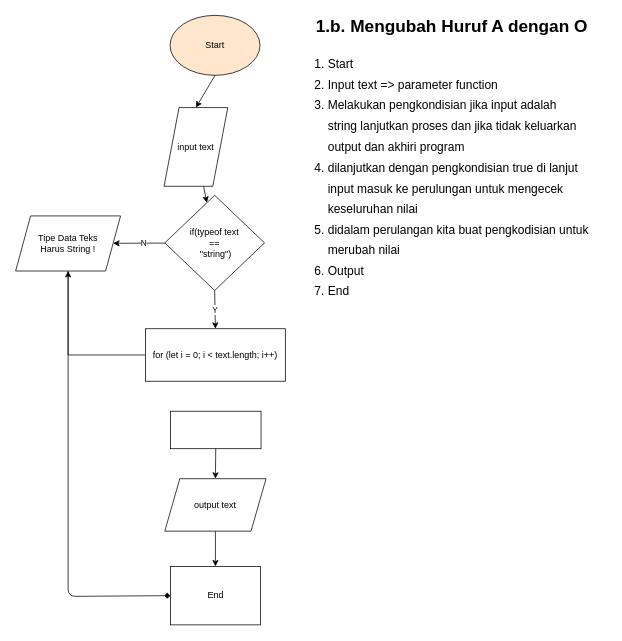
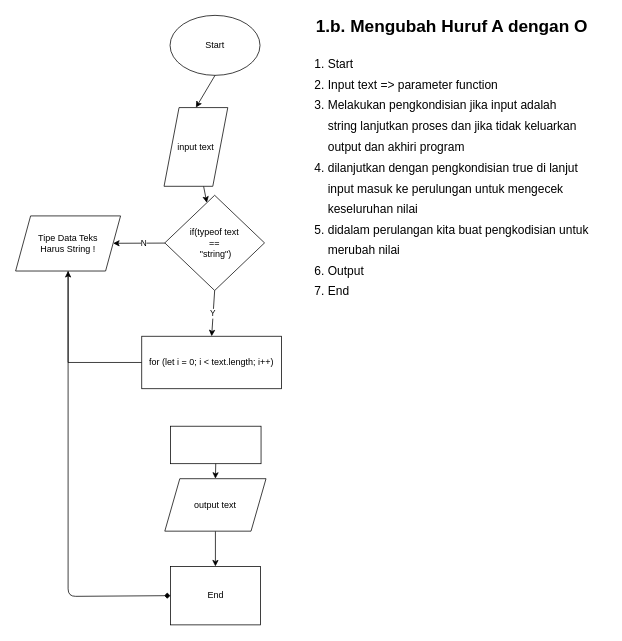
- <mxCell id="2" value="Start" style="ellipse;whiteSpace=wrap;html=1;fillColor=#ffe6cc;" parent="1" vertex="1"><mxGeometry x="226" y="20" width="120" height="80" as="geometry" /></mxCell>
+ <mxCell id="2" value="Start" style="ellipse;whiteSpace=wrap;html=1;" parent="1" vertex="1"><mxGeometry x="226" y="20" width="120" height="80" as="geometry" /></mxCell>
- <mxCell id="9" value="for (let i = 0; i &amp;lt; text.length; i++)" style="whiteSpace=wrap;html=1;" parent="1" vertex="1"><mxGeometry x="193.25" y="438" width="186.5" height="70" as="geometry" /></mxCell>
+ <mxCell id="9" value="for (let i = 0; i &amp;lt; text.length; i++)" style="whiteSpace=wrap;html=1;" parent="1" vertex="1"><mxGeometry x="188.25" y="448" width="186.5" height="70" as="geometry" /></mxCell>
- <mxCell id="16" value="&lt;span style=&quot;font-family: &amp;#34;helvetica&amp;#34; ; font-size: 12px ; font-style: normal ; font-weight: 400 ; letter-spacing: normal ; text-align: center ; text-indent: 0px ; text-transform: none ; word-spacing: 0px ; float: none ; display: inline&quot;&gt;&lt;font color=&quot;#ffffff&quot;&gt;if (text[i] == 'a')&amp;nbsp;&lt;/font&gt;&lt;/span&gt;" style="whiteSpace=wrap;html=1;" parent="1" vertex="1"><mxGeometry x="226.5" y="548" width="120.87" height="50" as="geometry" /></mxCell>
+ <mxCell id="16" value="&lt;span style=&quot;font-family: &amp;#34;helvetica&amp;#34; ; font-size: 12px ; font-style: normal ; font-weight: 400 ; letter-spacing: normal ; text-align: center ; text-indent: 0px ; text-transform: none ; word-spacing: 0px ; float: none ; display: inline&quot;&gt;&lt;font color=&quot;#ffffff&quot;&gt;if (text[i] == 'a')&amp;nbsp;&lt;/font&gt;&lt;/span&gt;" style="whiteSpace=wrap;html=1;" parent="1" vertex="1"><mxGeometry x="226.5" y="568" width="120.87" height="50" as="geometry" /></mxCell>
